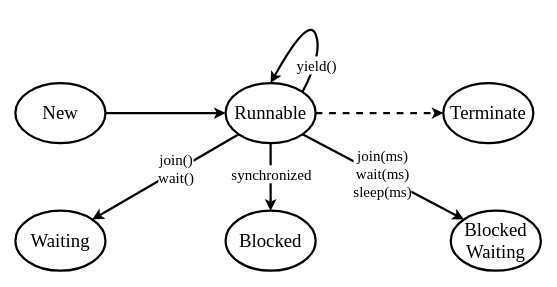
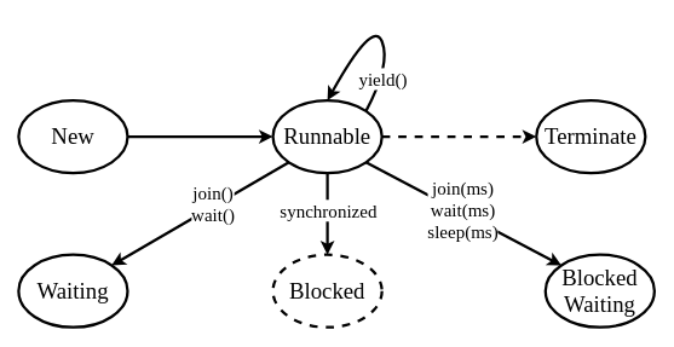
- <mxCell id="13" value="Blocked" style="ellipse;whiteSpace=wrap;html=1;strokeWidth=3;fontFamily=배달의민족 주아;fontSize=25;" vertex="1" parent="1"><mxGeometry x="300" y="280" width="120" height="80" as="geometry" /></mxCell>
+ <mxCell id="13" value="Blocked" style="ellipse;whiteSpace=wrap;html=1;strokeWidth=3;fontFamily=배달의민족 주아;fontSize=25;dashed=1;" vertex="1" parent="1"><mxGeometry x="300" y="280" width="120" height="80" as="geometry" /></mxCell>
